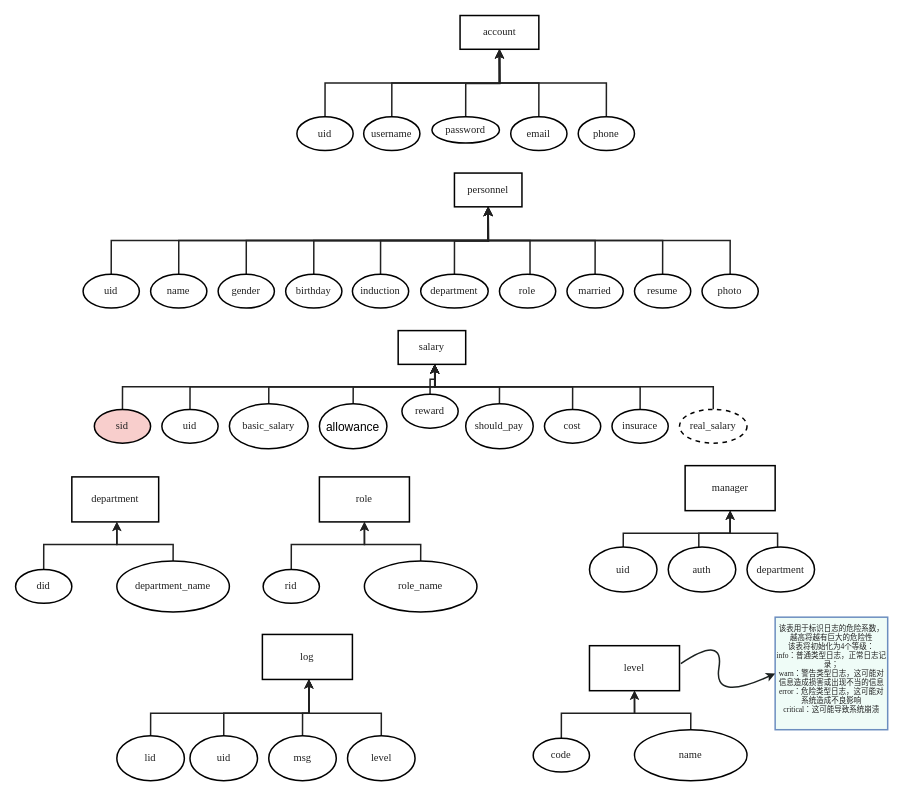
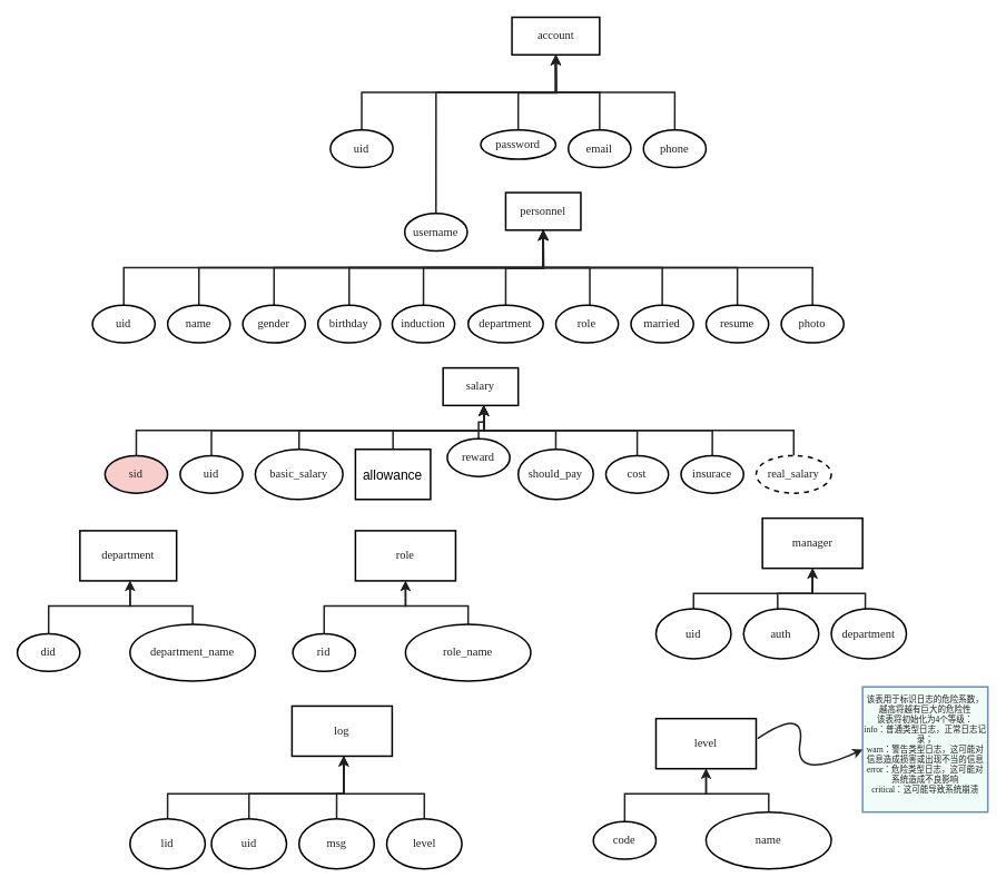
- <mxCell id="71" value="username" style="ellipse;whiteSpace=wrap;html=1;fontFamily=Microsoft YaHei;fontSize=14;fontColor=#212121;strokeWidth=2;" vertex="1" parent="1"><mxGeometry x="484.25" y="155" width="75" height="45" as="geometry" /></mxCell>
+ <mxCell id="71" value="username" style="ellipse;whiteSpace=wrap;html=1;fontFamily=Microsoft YaHei;fontSize=14;fontColor=#212121;strokeWidth=2;" vertex="1" parent="1"><mxGeometry x="484.25" y="255" width="75" height="45" as="geometry" /></mxCell>
- <mxCell id="29" value="&lt;span style=&quot;color: rgb(0, 0, 0); font-family: PingFangSC-Regular, &amp;quot;Microsoft Yahei&amp;quot;, &amp;quot;\\5FAE软雅黑&amp;quot;, sans-serif; font-size: 16px; font-style: normal; font-variant-ligatures: normal; font-variant-caps: normal; font-weight: 400; letter-spacing: normal; text-align: start; text-indent: 0px; text-transform: none; word-spacing: 0px; -webkit-text-stroke-width: 0px; background-color: rgb(255, 255, 255); text-decoration-thickness: initial; text-decoration-style: initial; text-decoration-color: initial; display: inline !important; float: none;&quot;&gt;allowance&lt;/span&gt;" style="ellipse;whiteSpace=wrap;html=1;fontFamily=Microsoft YaHei;fontSize=14;fontColor=#212121;strokeWidth=2;" vertex="1" parent="1"><mxGeometry x="425.25" y="537.5" width="90" height="60" as="geometry" /></mxCell>
+ <mxCell id="29" value="&lt;span style=&quot;color: rgb(0, 0, 0); font-family: PingFangSC-Regular, &amp;quot;Microsoft Yahei&amp;quot;, &amp;quot;\\5FAE软雅黑&amp;quot;, sans-serif; font-size: 16px; font-style: normal; font-variant-ligatures: normal; font-variant-caps: normal; font-weight: 400; letter-spacing: normal; text-align: start; text-indent: 0px; text-transform: none; word-spacing: 0px; -webkit-text-stroke-width: 0px; background-color: rgb(255, 255, 255); text-decoration-thickness: initial; text-decoration-style: initial; text-decoration-color: initial; display: inline !important; float: none;&quot;&gt;allowance&lt;/span&gt;" style="whiteSpace=wrap;html=1;fontFamily=Microsoft YaHei;fontSize=14;fontColor=#212121;strokeWidth=2;rounded=0;" vertex="1" parent="1"><mxGeometry x="425.25" y="537.5" width="90" height="60" as="geometry" /></mxCell>
